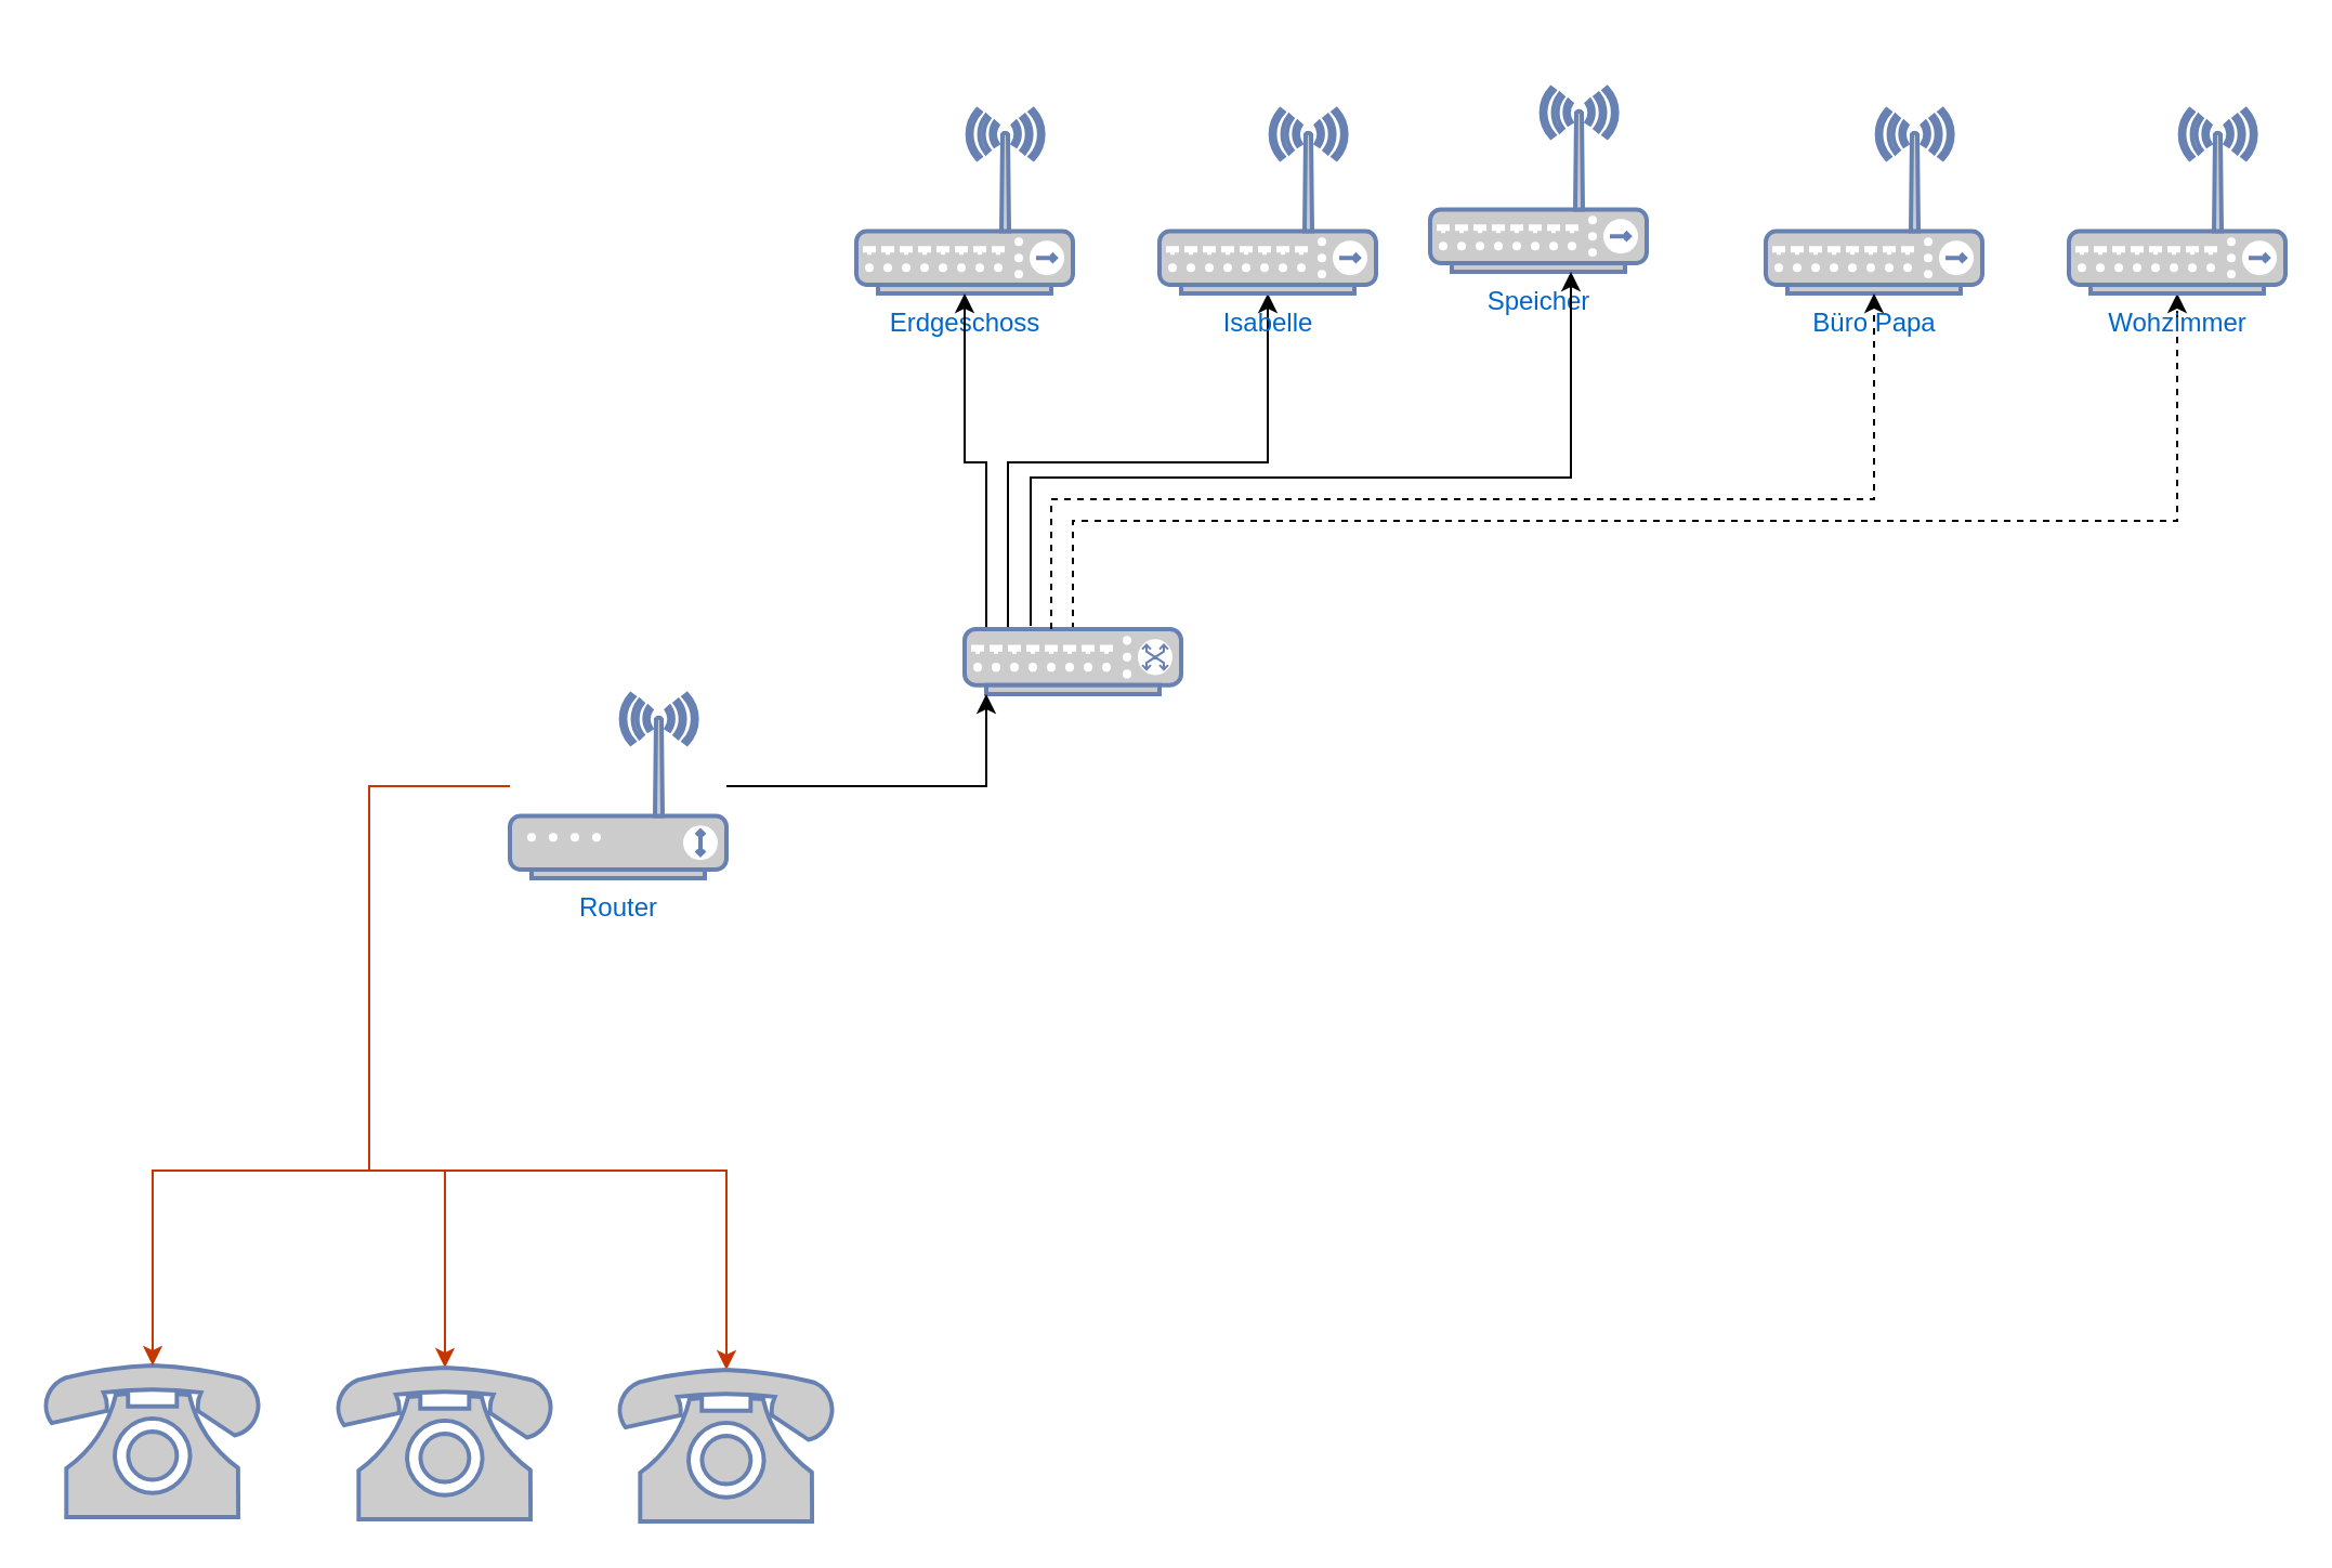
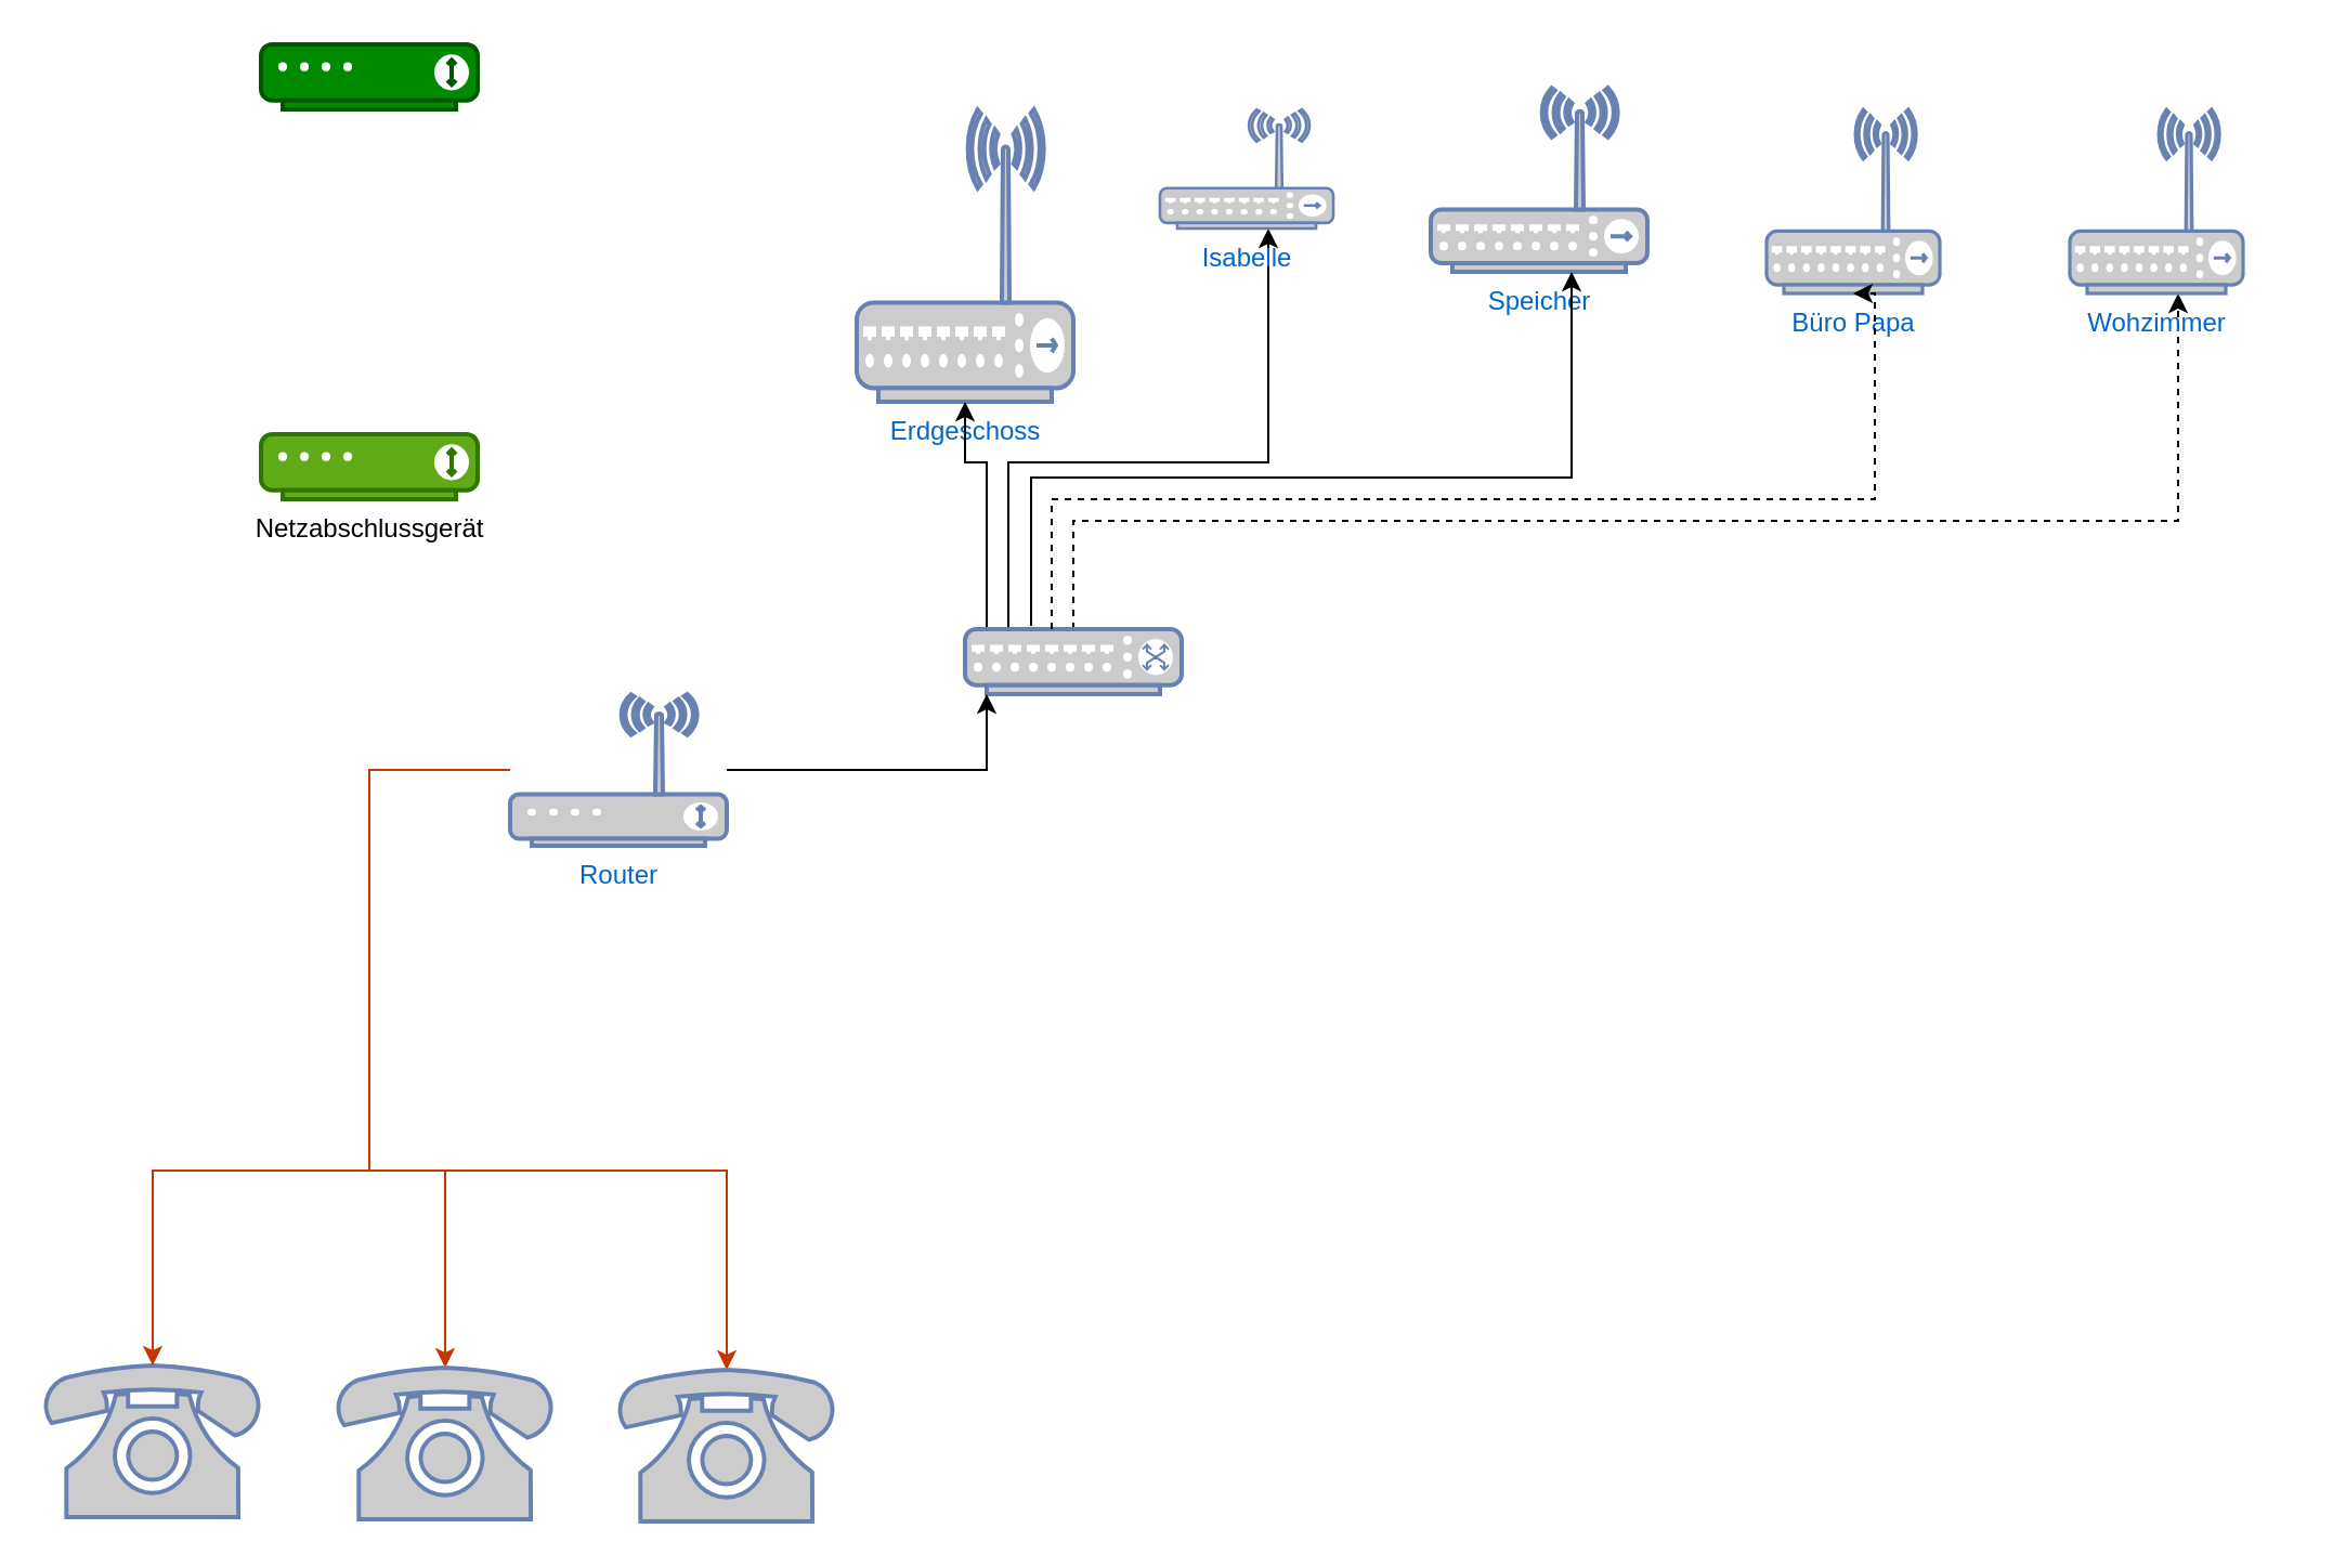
+ <mxCell id="2" value="&lt;span style=&quot;color: light-dark(transparent, rgb(254, 254, 254));&quot;&gt;Glasfaserübergabepunkt&lt;/span&gt;" style="verticalAlign=top;verticalLabelPosition=bottom;labelPosition=center;align=center;html=1;outlineConnect=0;gradientDirection=north;strokeWidth=2;shape=mxgraph.networks.modem;fillColor=#008a00;fontColor=#ffffff;strokeColor=#005700;" vertex="1" parent="1"><mxGeometry x="120" y="20" width="100" height="30" as="geometry" /></mxCell>
- <mxCell id="7" value="Erdgeschoss" style="fontColor=#0066CC;verticalAlign=top;verticalLabelPosition=bottom;labelPosition=center;align=center;html=1;outlineConnect=0;fillColor=#CCCCCC;strokeColor=#6881B3;gradientColor=none;gradientDirection=north;strokeWidth=2;shape=mxgraph.networks.wireless_hub;" vertex="1" parent="1"><mxGeometry x="395" y="50" width="100" height="85" as="geometry" /></mxCell>
+ <mxCell id="7" value="Erdgeschoss" style="fontColor=#0066CC;verticalAlign=top;verticalLabelPosition=bottom;labelPosition=center;align=center;html=1;outlineConnect=0;fillColor=#CCCCCC;strokeColor=#6881B3;gradientColor=none;gradientDirection=north;strokeWidth=2;shape=mxgraph.networks.wireless_hub;" vertex="1" parent="1"><mxGeometry x="395" y="50" width="100" height="135" as="geometry" /></mxCell>
- <mxCell id="17" value="Isabelle" style="fontColor=#0066CC;verticalAlign=top;verticalLabelPosition=bottom;labelPosition=center;align=center;html=1;outlineConnect=0;fillColor=#CCCCCC;strokeColor=#6881B3;gradientColor=none;gradientDirection=north;strokeWidth=2;shape=mxgraph.networks.wireless_hub;" vertex="1" parent="1"><mxGeometry x="535" y="50" width="100" height="85" as="geometry" /></mxCell>
+ <mxCell id="17" value="Isabelle" style="fontColor=#0066CC;verticalAlign=top;verticalLabelPosition=bottom;labelPosition=center;align=center;html=1;outlineConnect=0;fillColor=#CCCCCC;strokeColor=#6881B3;gradientColor=none;gradientDirection=north;strokeWidth=2;shape=mxgraph.networks.wireless_hub;" vertex="1" parent="1"><mxGeometry x="535" y="50" width="80" height="55" as="geometry" /></mxCell>
- <mxCell id="20" value="Büro Papa" style="fontColor=#0066CC;verticalAlign=top;verticalLabelPosition=bottom;labelPosition=center;align=center;html=1;outlineConnect=0;fillColor=#CCCCCC;strokeColor=#6881B3;gradientColor=none;gradientDirection=north;strokeWidth=2;shape=mxgraph.networks.wireless_hub;" vertex="1" parent="1"><mxGeometry x="815" y="50" width="100" height="85" as="geometry" /></mxCell>
+ <mxCell id="20" value="Büro Papa" style="fontColor=#0066CC;verticalAlign=top;verticalLabelPosition=bottom;labelPosition=center;align=center;html=1;outlineConnect=0;fillColor=#CCCCCC;strokeColor=#6881B3;gradientColor=none;gradientDirection=north;strokeWidth=2;shape=mxgraph.networks.wireless_hub;" vertex="1" parent="1"><mxGeometry x="815" y="50" width="80" height="85" as="geometry" /></mxCell>
- <mxCell id="22" value="Wohzimmer" style="fontColor=#0066CC;verticalAlign=top;verticalLabelPosition=bottom;labelPosition=center;align=center;html=1;outlineConnect=0;fillColor=#CCCCCC;strokeColor=#6881B3;gradientColor=none;gradientDirection=north;strokeWidth=2;shape=mxgraph.networks.wireless_hub;" vertex="1" parent="1"><mxGeometry x="955" y="50" width="100" height="85" as="geometry" /></mxCell>
+ <mxCell id="22" value="Wohzimmer" style="fontColor=#0066CC;verticalAlign=top;verticalLabelPosition=bottom;labelPosition=center;align=center;html=1;outlineConnect=0;fillColor=#CCCCCC;strokeColor=#6881B3;gradientColor=none;gradientDirection=north;strokeWidth=2;shape=mxgraph.networks.wireless_hub;" vertex="1" parent="1"><mxGeometry x="955" y="50" width="80" height="85" as="geometry" /></mxCell>
+ <mxCell id="3" value="&lt;span style=&quot;color: light-dark(rgb(0, 0, 0), rgb(255, 255, 255));&quot;&gt;Netzabschlussgerät&lt;/span&gt;&lt;br&gt;&lt;div&gt;&lt;br&gt;&lt;/div&gt;&lt;div&gt;BR&lt;/div&gt;&lt;div&gt;&lt;br&gt;Bra&lt;/div&gt;" style="fontColor=#ffffff;verticalAlign=top;verticalLabelPosition=bottom;labelPosition=center;align=center;html=1;outlineConnect=0;fillColor=#60a917;strokeColor=#2D7600;gradientDirection=north;strokeWidth=2;shape=mxgraph.networks.modem;" vertex="1" parent="1"><mxGeometry x="120" y="200" width="100" height="30" as="geometry" /></mxCell>
- <mxCell id="6" value="Router" style="fontColor=#0066CC;verticalAlign=top;verticalLabelPosition=bottom;labelPosition=center;align=center;html=1;outlineConnect=0;fillColor=#CCCCCC;strokeColor=#6881B3;gradientColor=none;gradientDirection=north;strokeWidth=2;shape=mxgraph.networks.wireless_modem;" vertex="1" parent="1"><mxGeometry x="235" y="320" width="100" height="85" as="geometry" /></mxCell>
+ <mxCell id="6" value="Router" style="fontColor=#0066CC;verticalAlign=top;verticalLabelPosition=bottom;labelPosition=center;align=center;html=1;outlineConnect=0;fillColor=#CCCCCC;strokeColor=#6881B3;gradientColor=none;gradientDirection=north;strokeWidth=2;shape=mxgraph.networks.wireless_modem;" vertex="1" parent="1"><mxGeometry x="235" y="320" width="100" height="70" as="geometry" /></mxCell>
